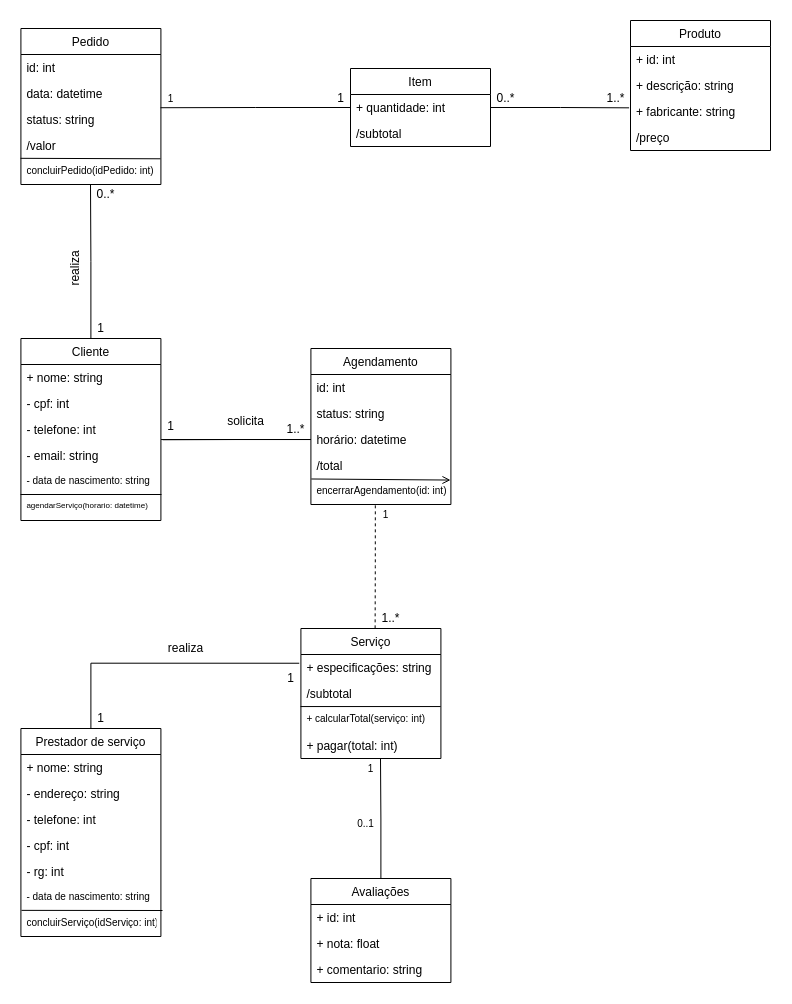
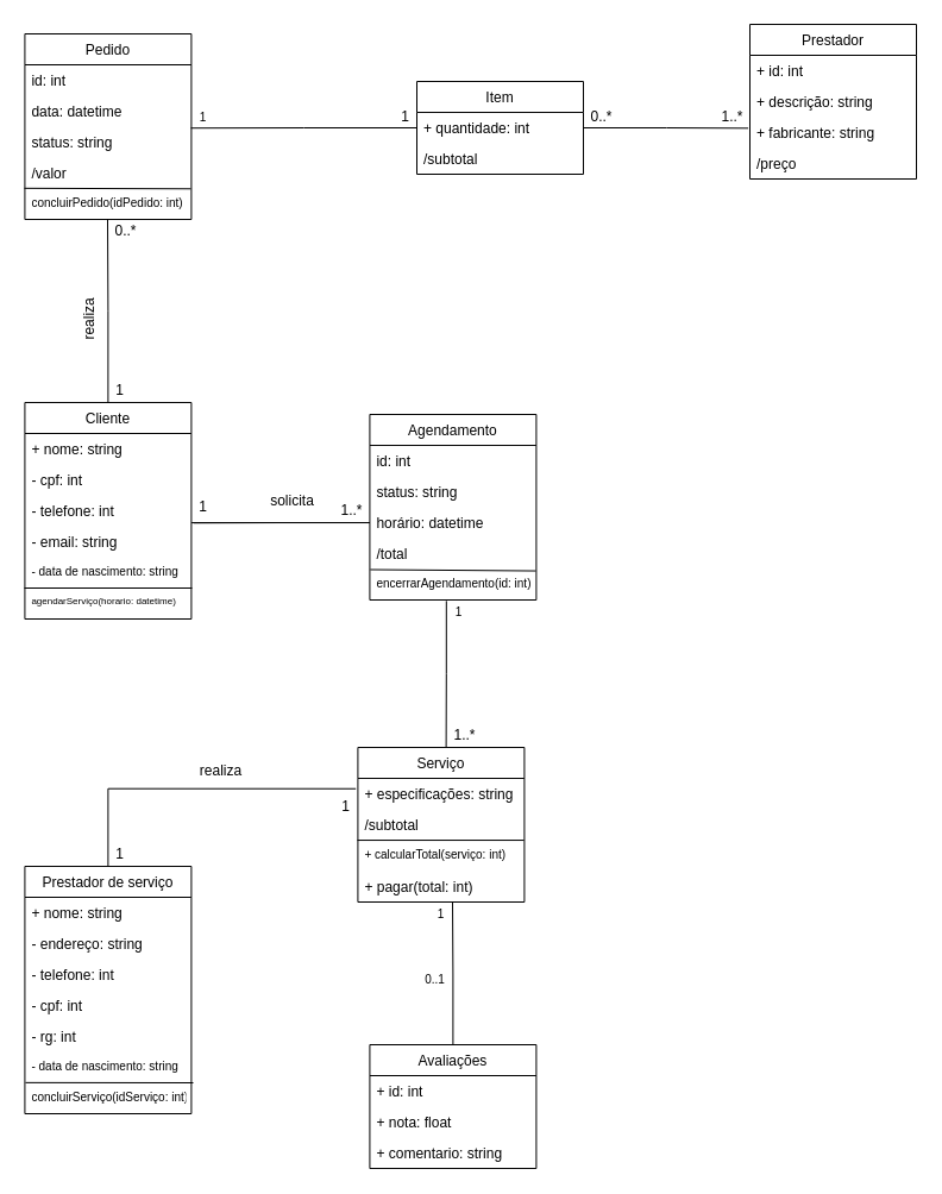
- <mxCell id="58" value="Produto" style="swimlane;fontStyle=0;childLayout=stackLayout;horizontal=1;startSize=26;horizontalStack=0;resizeParent=1;resizeParentMax=0;resizeLast=0;collapsible=1;marginBottom=0;" vertex="1" parent="1"><mxGeometry x="630" y="20" width="140" height="130" as="geometry" /></mxCell>
+ <mxCell id="58" value="Prestador" style="swimlane;fontStyle=0;childLayout=stackLayout;horizontal=1;startSize=26;horizontalStack=0;resizeParent=1;resizeParentMax=0;resizeLast=0;collapsible=1;marginBottom=0;" vertex="1" parent="1"><mxGeometry x="630" y="20" width="140" height="130" as="geometry" /></mxCell>
- <mxCell id="33" value="" style="endArrow=open;html=1;entryX=0.997;entryY=1.06;entryDx=0;entryDy=0;entryPerimeter=0;exitX=0.003;exitY=0.019;exitDx=0;exitDy=0;exitPerimeter=0;" edge="1" parent="27" source="32" target="31"><mxGeometry width="50" height="50" relative="1" as="geometry"><mxPoint y="106" as="sourcePoint" /><mxPoint x="30" y="170" as="targetPoint" /></mxGeometry></mxCell>
+ <mxCell id="33" value="" style="endArrow=none;html=1;entryX=0.997;entryY=1.06;entryDx=0;entryDy=0;entryPerimeter=0;exitX=0.003;exitY=0.019;exitDx=0;exitDy=0;exitPerimeter=0;" edge="1" parent="27" source="32" target="31"><mxGeometry width="50" height="50" relative="1" as="geometry"><mxPoint y="106" as="sourcePoint" /><mxPoint x="30" y="170" as="targetPoint" /></mxGeometry></mxCell>
- <mxCell id="39" style="edgeStyle=orthogonalEdgeStyle;rounded=0;orthogonalLoop=1;jettySize=auto;html=1;entryX=0.53;entryY=-0.002;entryDx=0;entryDy=0;entryPerimeter=0;endArrow=none;endFill=0;startArrow=none;startFill=0;jumpSize=6;targetPerimeterSpacing=0;strokeWidth=1;startSize=20;exitX=0.46;exitY=1.032;exitDx=0;exitDy=0;exitPerimeter=0;dashed=1;" edge="1" parent="1" source="32" target="21"><mxGeometry relative="1" as="geometry"><mxPoint x="375" y="488" as="sourcePoint" /></mxGeometry></mxCell>
+ <mxCell id="39" style="edgeStyle=orthogonalEdgeStyle;rounded=0;orthogonalLoop=1;jettySize=auto;html=1;entryX=0.53;entryY=-0.002;entryDx=0;entryDy=0;entryPerimeter=0;endArrow=none;endFill=0;startArrow=none;startFill=0;jumpSize=6;targetPerimeterSpacing=0;strokeWidth=1;startSize=20;exitX=0.46;exitY=1.032;exitDx=0;exitDy=0;exitPerimeter=0;" edge="1" parent="1" source="32" target="21"><mxGeometry relative="1" as="geometry"><mxPoint x="375" y="488" as="sourcePoint" /></mxGeometry></mxCell>
